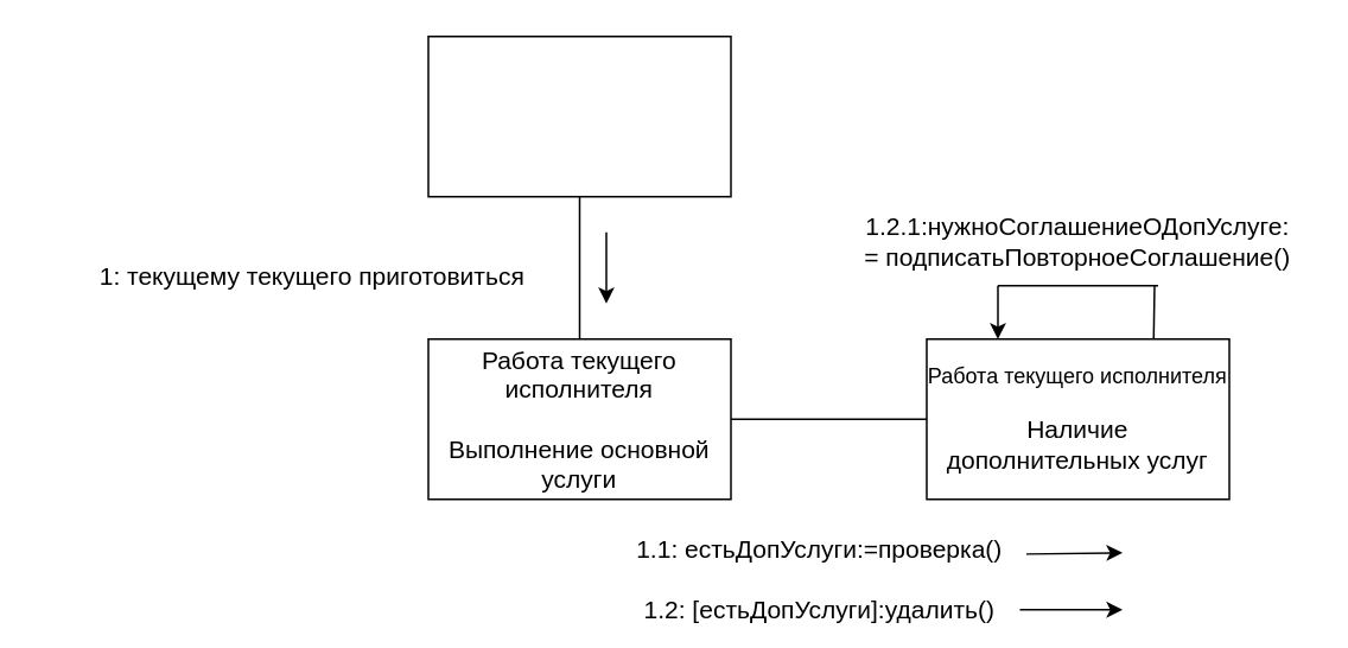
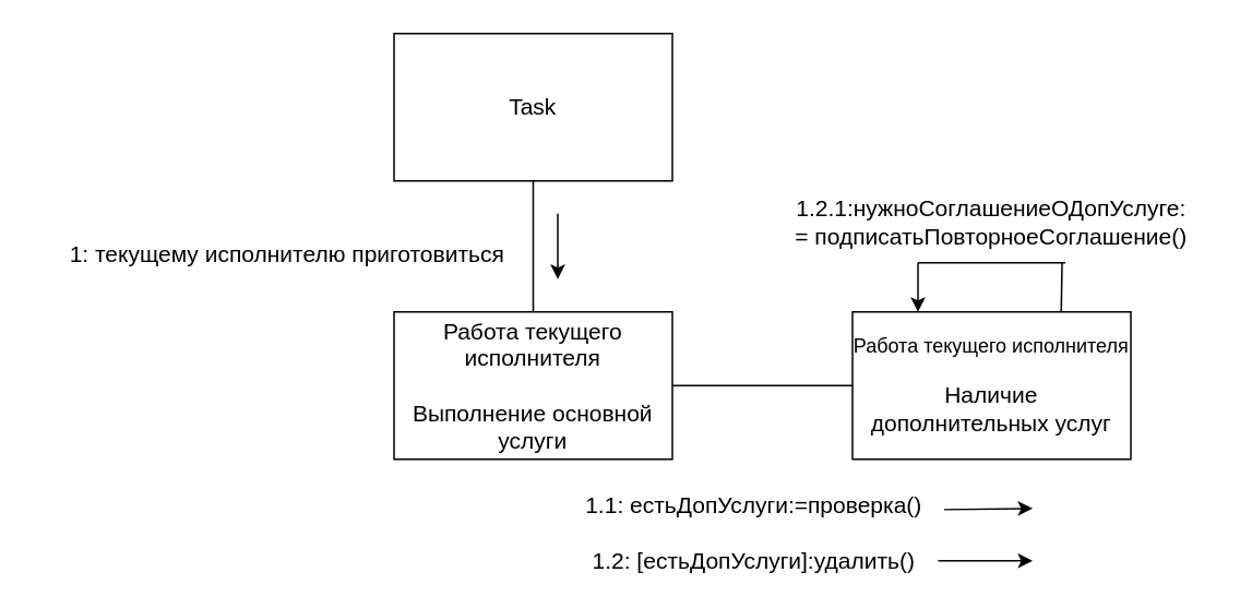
+ <mxCell id="3" value="&lt;font style=&quot;font-size: 14px;&quot;&gt;Task&lt;/font&gt;" style="text;html=1;strokeColor=none;fillColor=none;align=center;verticalAlign=middle;whiteSpace=wrap;rounded=0;" vertex="1" parent="1"><mxGeometry x="295" y="50" width="60" height="30" as="geometry" /></mxCell>
- <mxCell id="8" value="1: текущему текущего приготовиться" style="text;html=1;strokeColor=none;fillColor=none;align=center;verticalAlign=middle;whiteSpace=wrap;rounded=0;fontSize=14;" vertex="1" parent="1"><mxGeometry x="20" y="140" width="310" height="30" as="geometry" /></mxCell>
+ <mxCell id="8" value="1: текущему исполнителю приготовиться" style="text;html=1;strokeColor=none;fillColor=none;align=center;verticalAlign=middle;whiteSpace=wrap;rounded=0;fontSize=14;" vertex="1" parent="1"><mxGeometry x="20" y="140" width="310" height="30" as="geometry" /></mxCell>
